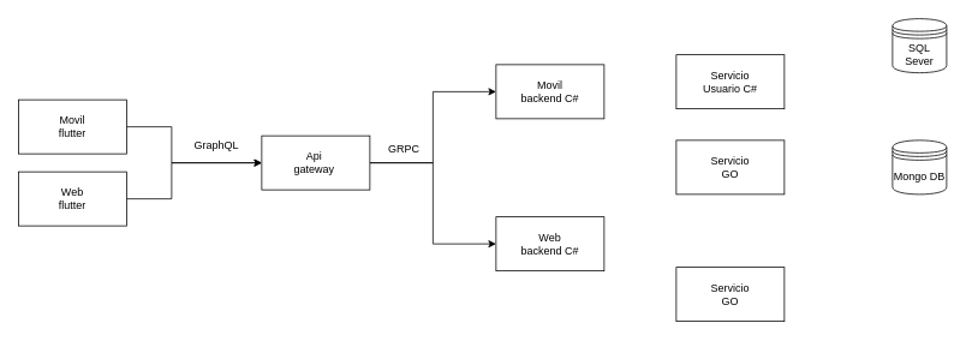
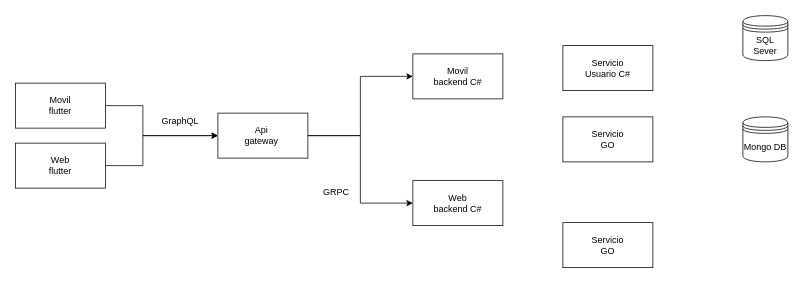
- <mxCell id="12" value="GRPC" style="text;html=1;strokeColor=none;fillColor=none;align=center;verticalAlign=middle;whiteSpace=wrap;rounded=0;" vertex="1" parent="1"><mxGeometry x="418" y="150" width="60" height="30" as="geometry" /></mxCell>
+ <mxCell id="12" value="GRPC" style="text;html=1;strokeColor=none;fillColor=none;align=center;verticalAlign=middle;whiteSpace=wrap;rounded=0;" vertex="1" parent="1"><mxGeometry x="418" y="240" width="60" height="30" as="geometry" /></mxCell>
